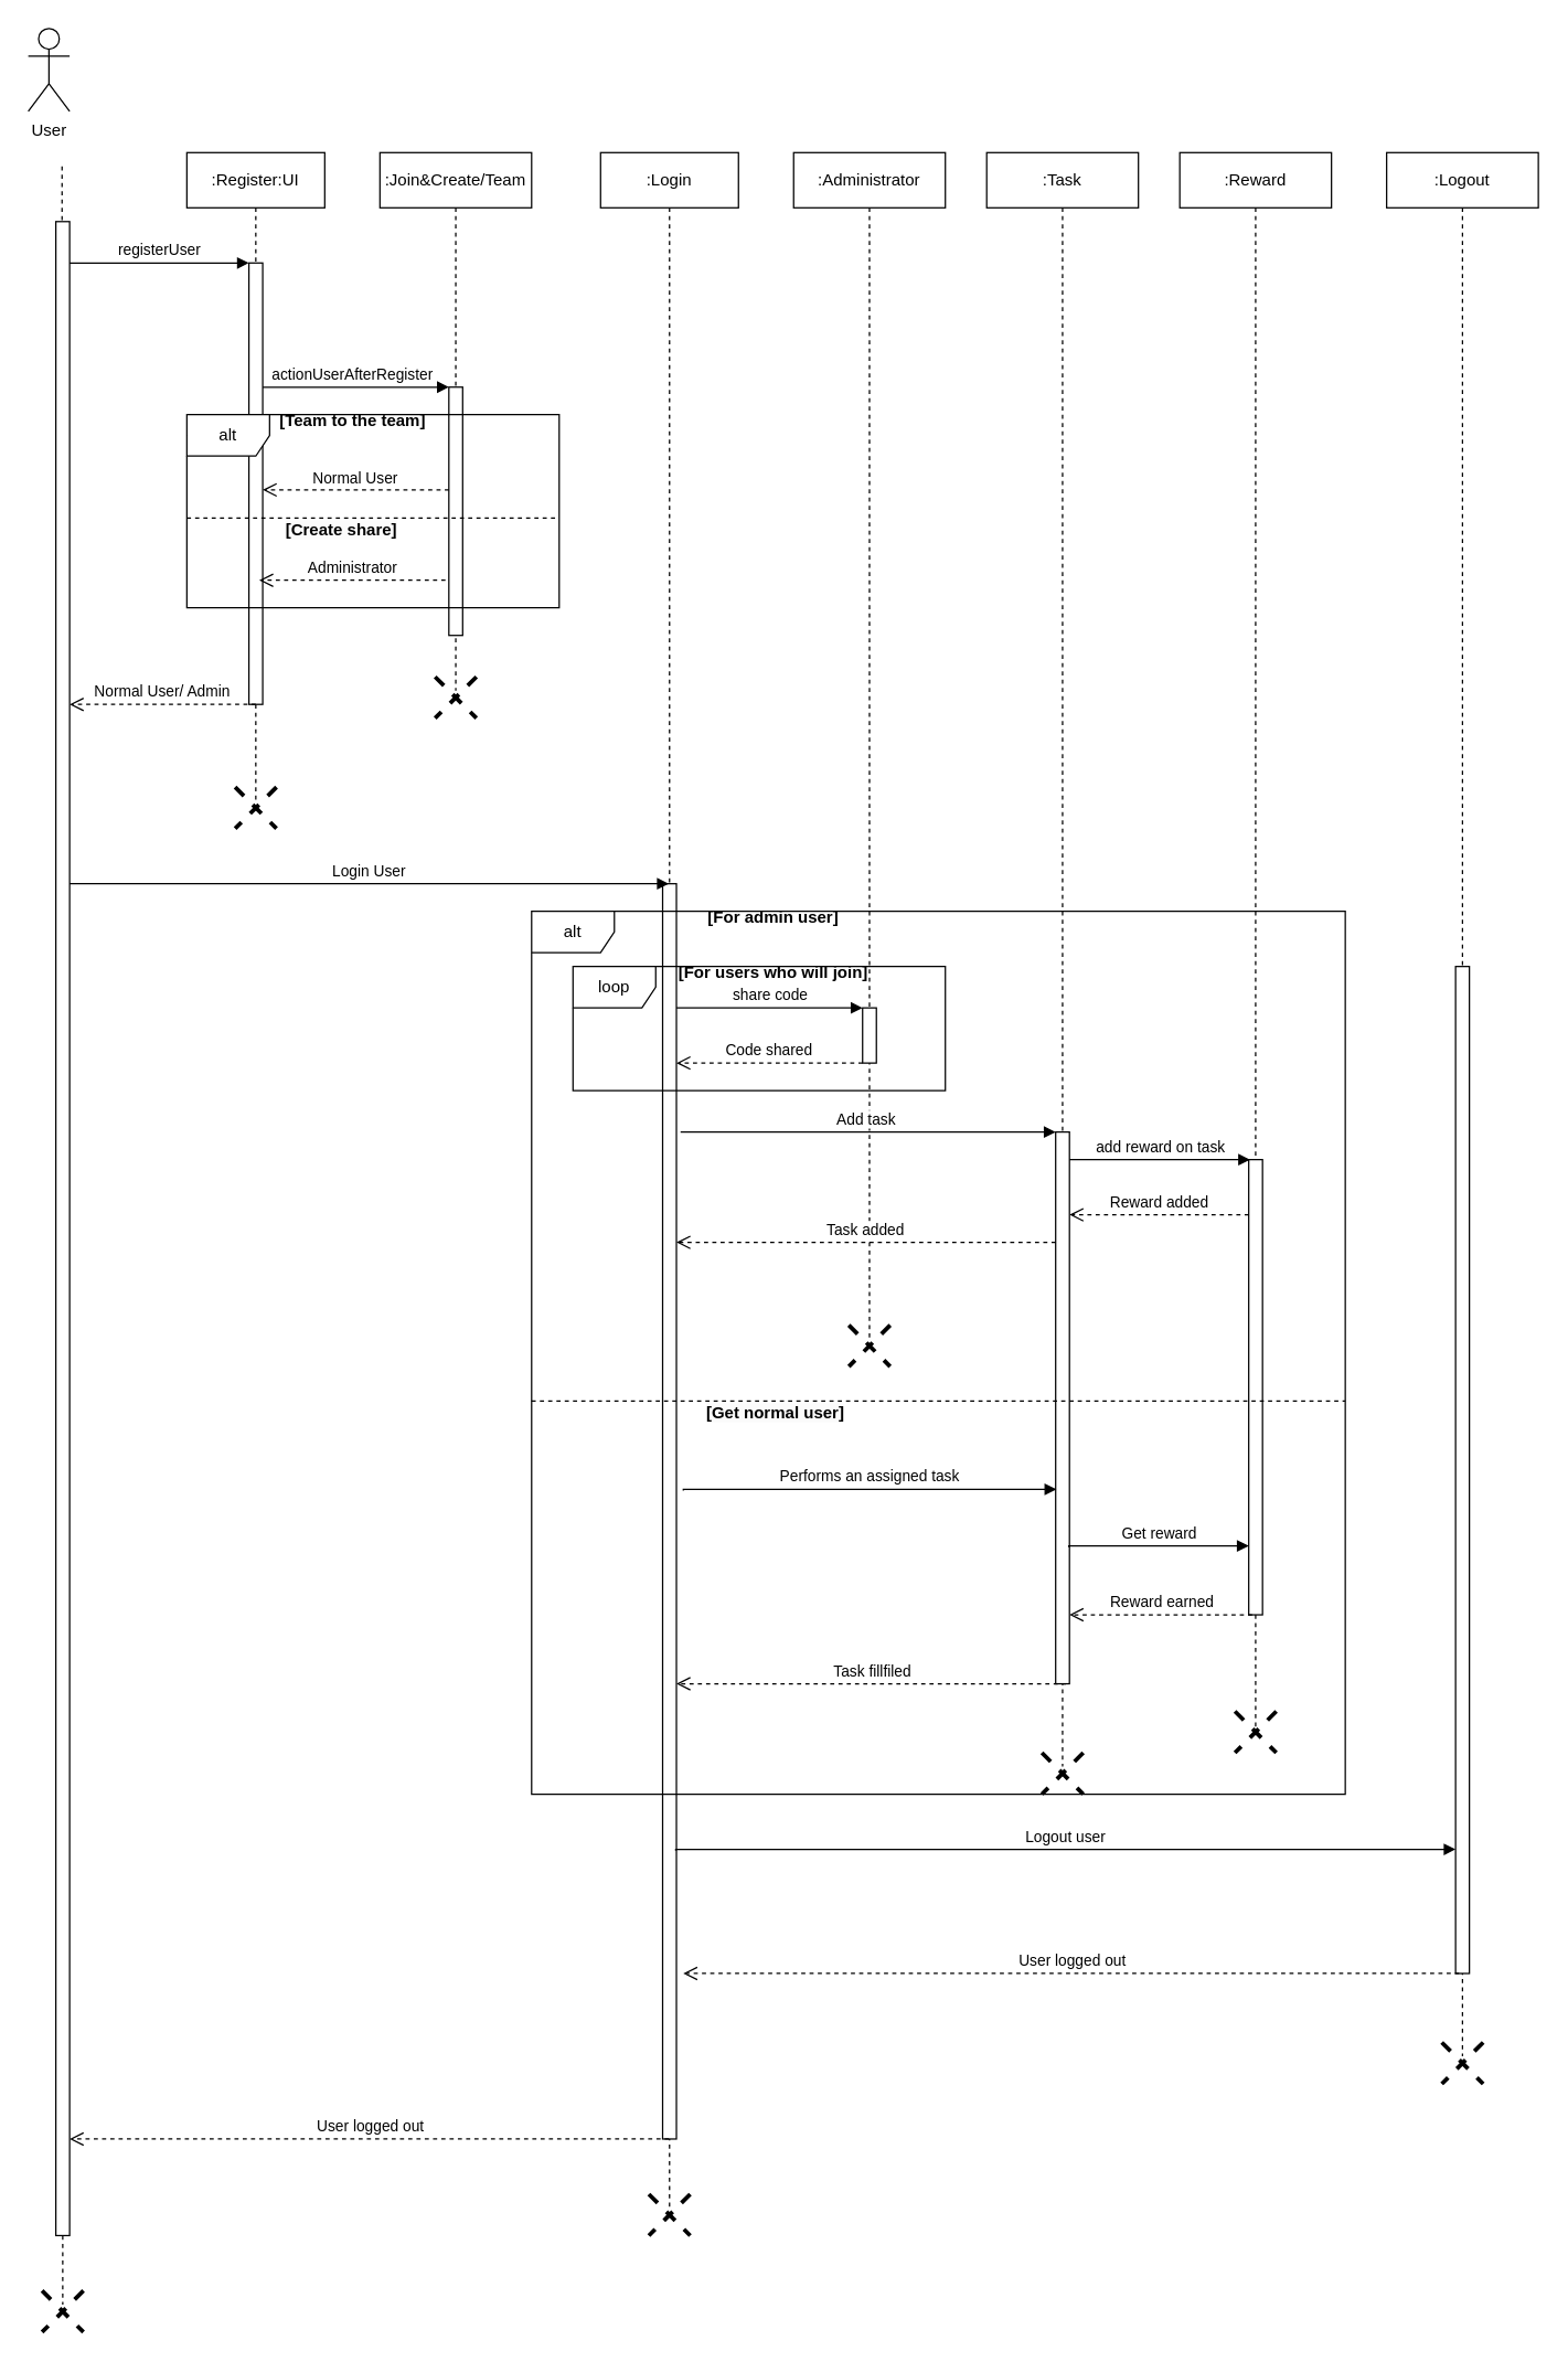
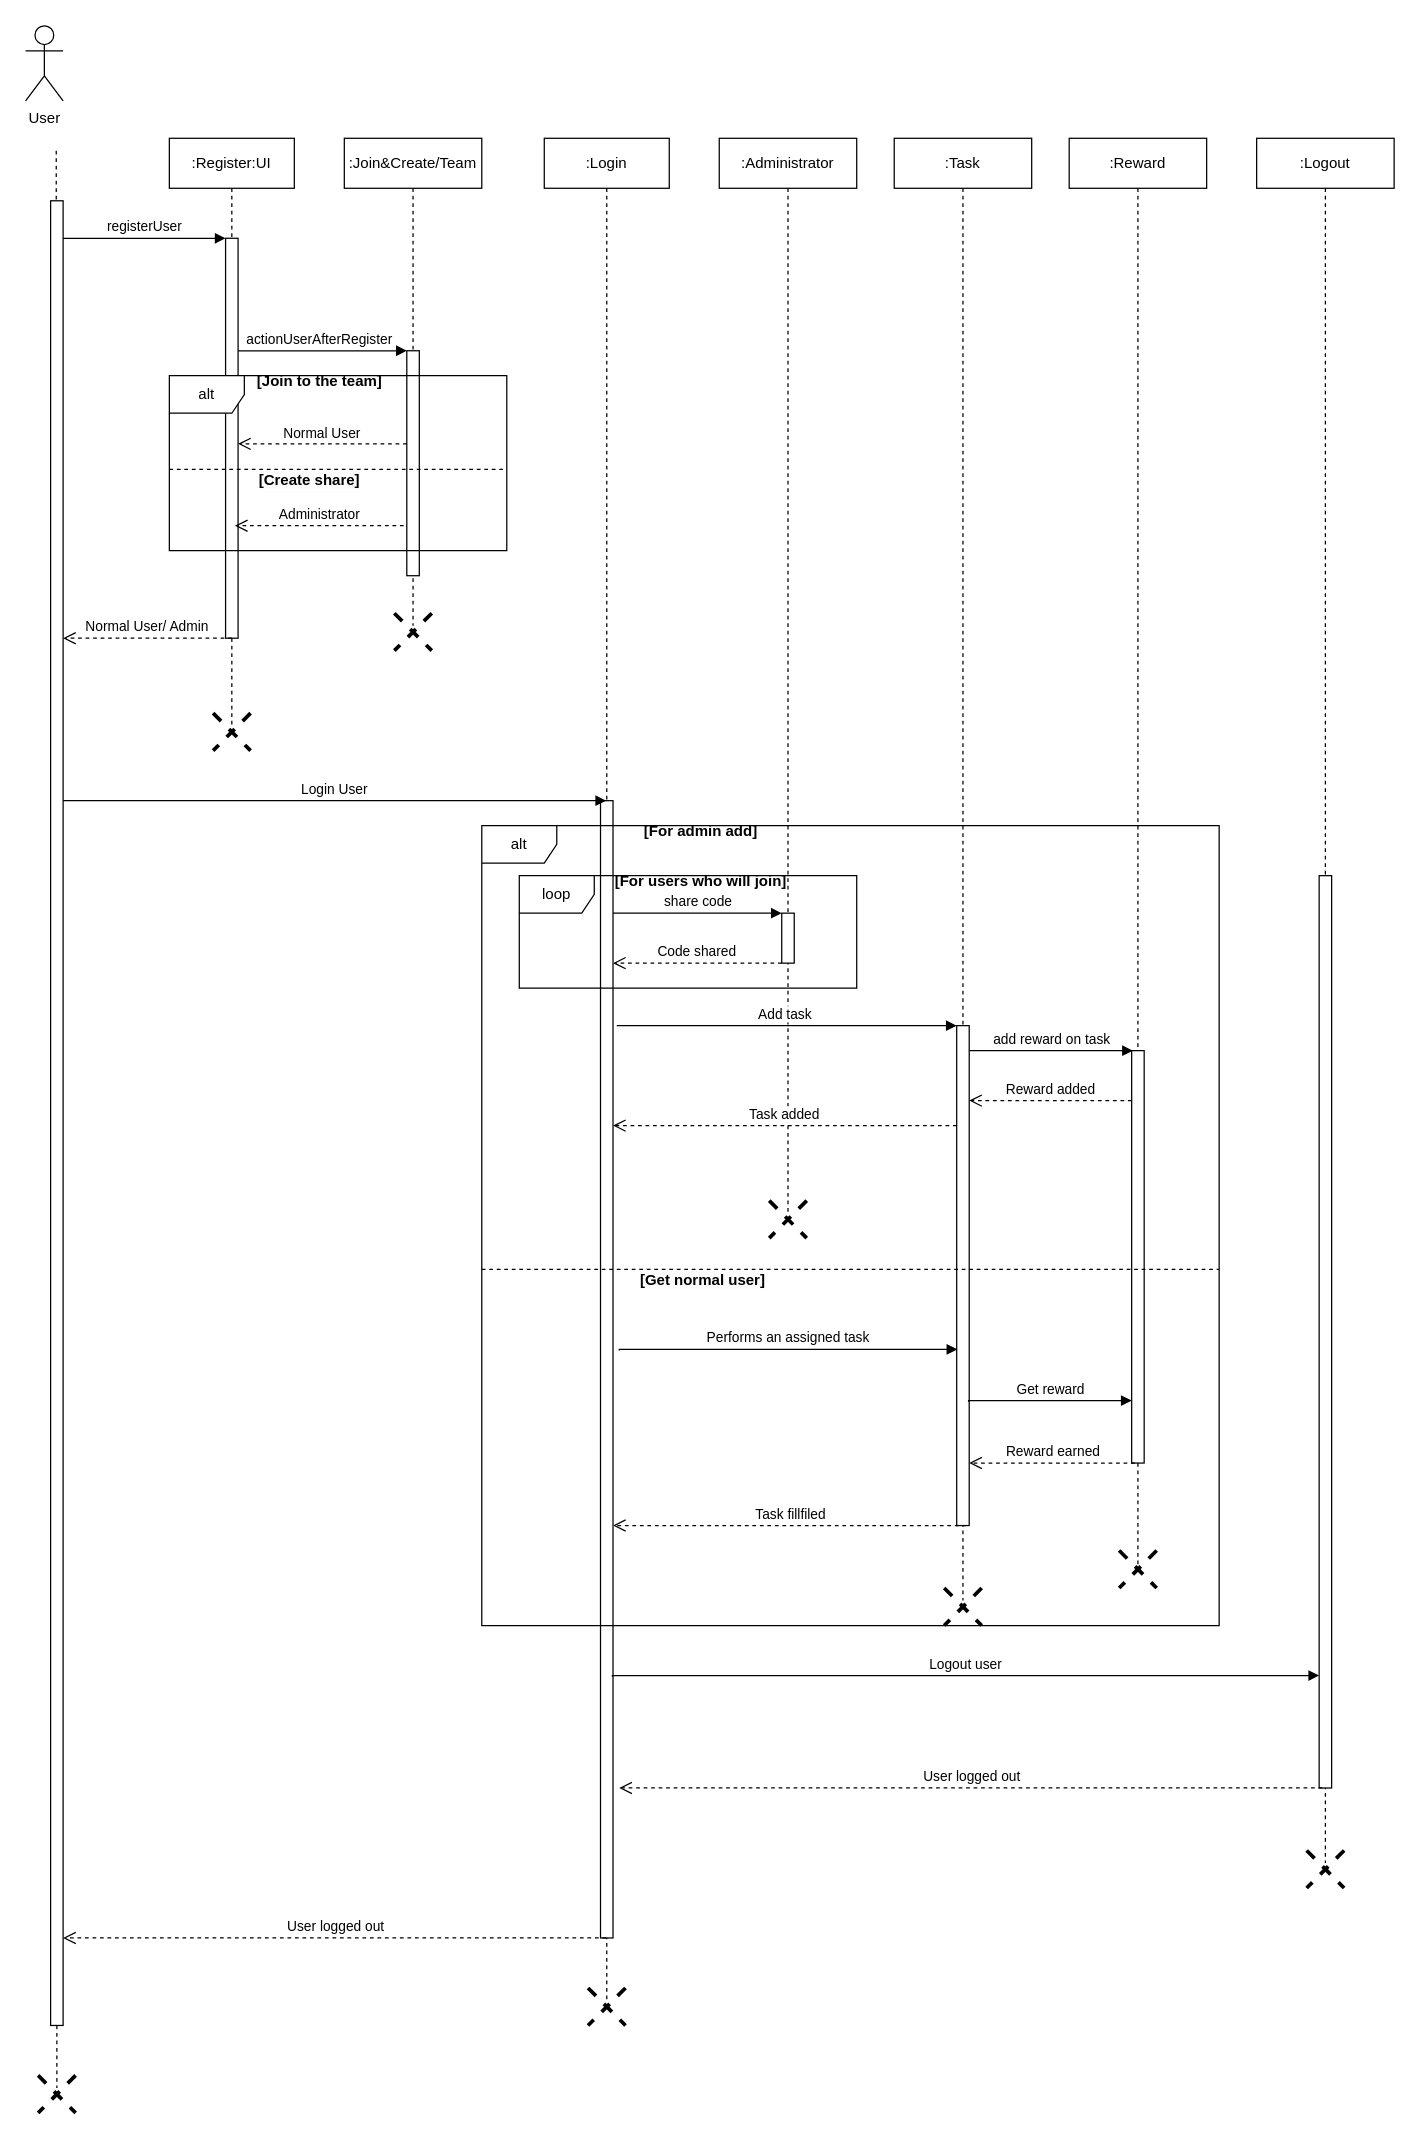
- <mxCell id="14" value="&lt;b&gt;[Team to the team]&lt;/b&gt;" style="text;html=1;align=center;verticalAlign=middle;resizable=0;points=[];autosize=1;strokeColor=none;fillColor=none;" vertex="1" parent="1"><mxGeometry x="195" y="290" width="120" height="30" as="geometry" /></mxCell>
+ <mxCell id="14" value="&lt;b&gt;[Join to the team]&lt;/b&gt;" style="text;html=1;align=center;verticalAlign=middle;resizable=0;points=[];autosize=1;strokeColor=none;fillColor=none;" vertex="1" parent="1"><mxGeometry x="195" y="290" width="120" height="30" as="geometry" /></mxCell>
- <mxCell id="31" value="&lt;b&gt;[For admin user]&lt;/b&gt;" style="text;html=1;align=center;verticalAlign=middle;resizable=0;points=[];autosize=1;strokeColor=none;fillColor=none;" vertex="1" parent="1"><mxGeometry x="500" y="650" width="120" height="30" as="geometry" /></mxCell>
+ <mxCell id="31" value="&lt;b&gt;[For admin add]&lt;/b&gt;" style="text;html=1;align=center;verticalAlign=middle;resizable=0;points=[];autosize=1;strokeColor=none;fillColor=none;" vertex="1" parent="1"><mxGeometry x="500" y="650" width="120" height="30" as="geometry" /></mxCell>
